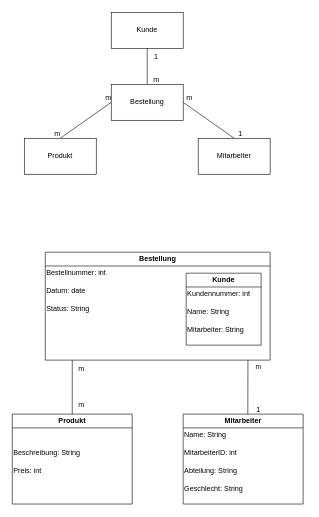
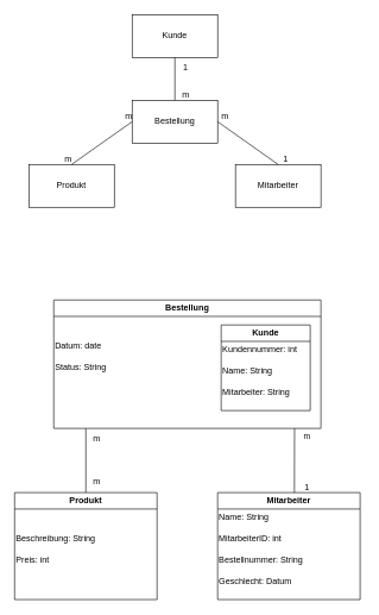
- <mxCell id="16" value="Bestellnummer: int" style="text;html=1;align=left;verticalAlign=middle;whiteSpace=wrap;rounded=0;" vertex="1" parent="15"><mxGeometry y="20" width="200" height="30" as="geometry" /></mxCell>
- <mxCell id="29" value="Abteilung: String" style="text;html=1;align=left;verticalAlign=middle;whiteSpace=wrap;rounded=0;" vertex="1" parent="26"><mxGeometry y="80" width="200" height="30" as="geometry" /></mxCell>
+ <mxCell id="29" value="Bestellnummer: String" style="text;html=1;align=left;verticalAlign=middle;whiteSpace=wrap;rounded=0;" vertex="1" parent="26"><mxGeometry y="80" width="200" height="30" as="geometry" /></mxCell>
- <mxCell id="30" value="Geschlecht: String" style="text;html=1;align=left;verticalAlign=middle;whiteSpace=wrap;rounded=0;" vertex="1" parent="26"><mxGeometry y="110" width="200" height="30" as="geometry" /></mxCell>
+ <mxCell id="30" value="Geschlecht: Datum" style="text;html=1;align=left;verticalAlign=middle;whiteSpace=wrap;rounded=0;" vertex="1" parent="26"><mxGeometry y="110" width="200" height="30" as="geometry" /></mxCell>
